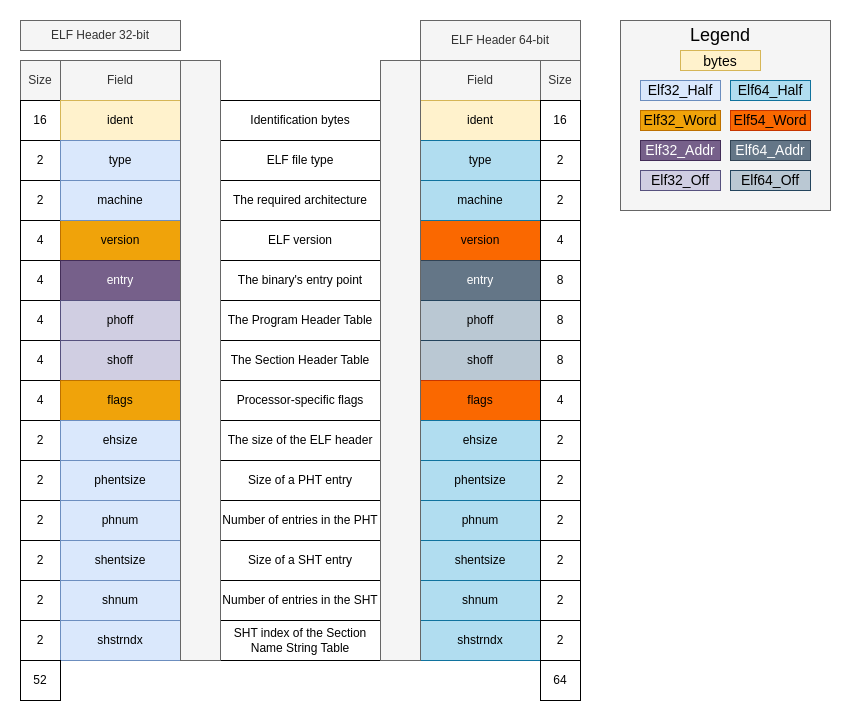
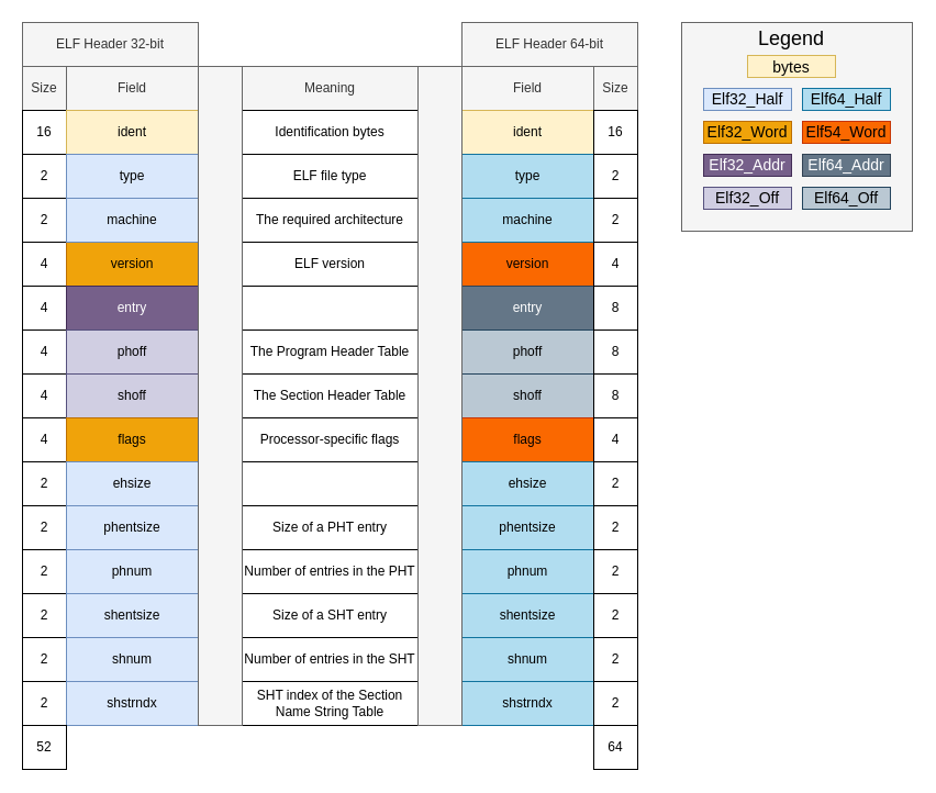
- <mxCell id="2" value="ELF Header 32-bit" style="rounded=0;whiteSpace=wrap;html=1;fillColor=#f5f5f5;fontColor=#333333;strokeColor=#666666;" parent="1" vertex="1"><mxGeometry x="20" y="20" width="160" height="30" as="geometry" /></mxCell>
+ <mxCell id="2" value="ELF Header 32-bit" style="rounded=0;whiteSpace=wrap;html=1;fillColor=#f5f5f5;fontColor=#333333;strokeColor=#666666;" parent="1" vertex="1"><mxGeometry x="20" y="20" width="160" height="40" as="geometry" /></mxCell>
+ <mxCell id="16" value="Meaning" style="rounded=0;whiteSpace=wrap;html=1;fillColor=#f5f5f5;fontColor=#333333;strokeColor=#666666;" parent="1" vertex="1"><mxGeometry x="220" y="60" width="160" height="40" as="geometry" /></mxCell>
- <mxCell id="20" value="The binary's entry point" style="rounded=0;whiteSpace=wrap;html=1;" parent="1" vertex="1"><mxGeometry x="220" y="260" width="160" height="40" as="geometry" /></mxCell>
- <mxCell id="34" value="The size of the ELF header" style="rounded=0;whiteSpace=wrap;html=1;" parent="1" vertex="1"><mxGeometry x="220" y="420" width="160" height="40" as="geometry" /></mxCell>
